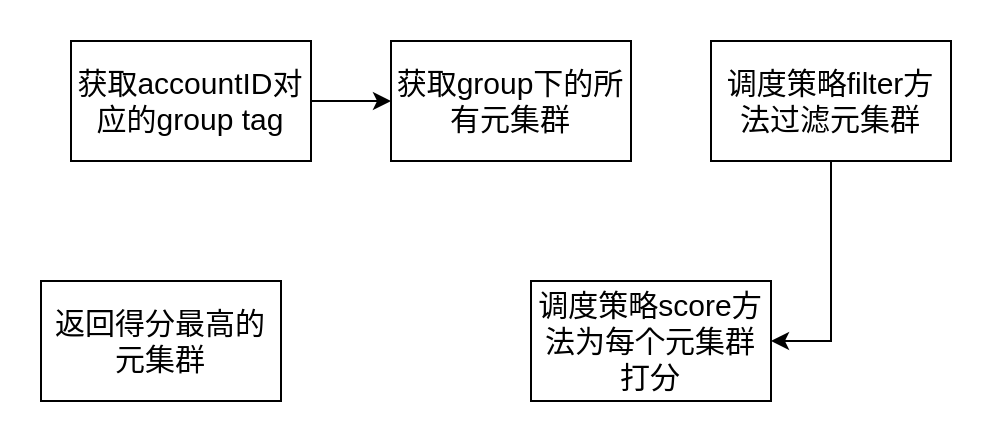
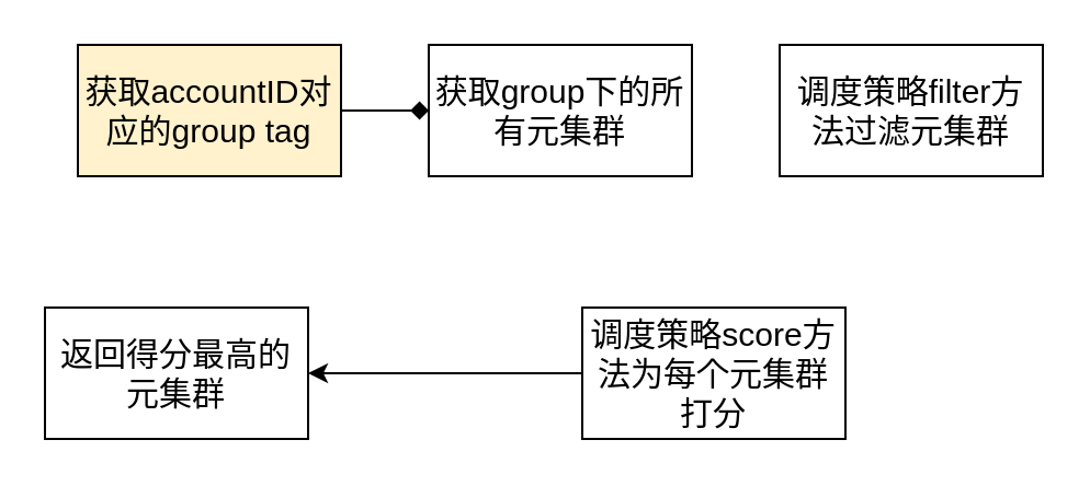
- <mxCell id="3" value="&lt;font style=&quot;font-size: 15px;&quot;&gt;获取accountID对应的group tag&lt;/font&gt;" style="rounded=0;whiteSpace=wrap;html=1;" vertex="1" parent="1"><mxGeometry x="35" y="20" width="120" height="60" as="geometry" /></mxCell>
+ <mxCell id="3" value="&lt;font style=&quot;font-size: 15px;&quot;&gt;获取accountID对应的group tag&lt;/font&gt;" style="rounded=0;whiteSpace=wrap;html=1;fillColor=#fff2cc;" vertex="1" parent="1"><mxGeometry x="35" y="20" width="120" height="60" as="geometry" /></mxCell>
- <mxCell id="2" style="edgeStyle=orthogonalEdgeStyle;rounded=0;orthogonalLoop=1;jettySize=auto;html=1;exitX=1;exitY=0.5;exitDx=0;exitDy=0;entryX=0;entryY=0.5;entryDx=0;entryDy=0;fontSize=15;" edge="1" parent="1" source="3" target="4"><mxGeometry relative="1" as="geometry" /></mxCell>
+ <mxCell id="2" style="edgeStyle=orthogonalEdgeStyle;rounded=0;orthogonalLoop=1;jettySize=auto;html=1;exitX=1;exitY=0.5;exitDx=0;exitDy=0;entryX=0;entryY=0.5;entryDx=0;entryDy=0;fontSize=15;endArrow=diamond;" edge="1" parent="1" source="3" target="4"><mxGeometry relative="1" as="geometry" /></mxCell>
- <mxCell id="5" style="edgeStyle=orthogonalEdgeStyle;rounded=0;orthogonalLoop=1;jettySize=auto;html=1;exitX=0.5;exitY=1;exitDx=0;exitDy=0;entryX=1;entryY=0.5;entryDx=0;entryDy=0;fontSize=15;" edge="1" parent="1" source="6" target="8"><mxGeometry relative="1" as="geometry" /></mxCell>
+ <mxCell id="7" style="edgeStyle=orthogonalEdgeStyle;rounded=0;orthogonalLoop=1;jettySize=auto;html=1;exitX=0;exitY=0.5;exitDx=0;exitDy=0;entryX=1;entryY=0.5;entryDx=0;entryDy=0;fontSize=15;" edge="1" parent="1" source="8" target="9"><mxGeometry relative="1" as="geometry" /></mxCell>
